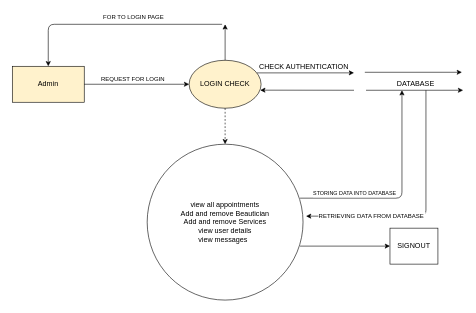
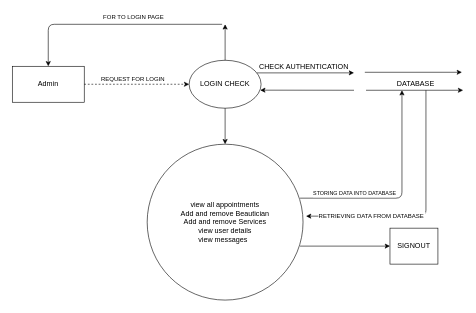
- <mxCell id="2" value="Admin" style="rounded=0;whiteSpace=wrap;html=1;fillColor=#fff2cc;" parent="1" vertex="1"><mxGeometry x="20" y="110" width="120" height="60" as="geometry" /></mxCell>
+ <mxCell id="2" value="Admin" style="rounded=0;whiteSpace=wrap;html=1;" parent="1" vertex="1"><mxGeometry x="20" y="110" width="120" height="60" as="geometry" /></mxCell>
- <mxCell id="6" value="" style="endArrow=classic;html=1;entryX=0;entryY=0.5;entryDx=0;entryDy=0;exitX=1;exitY=0.5;exitDx=0;exitDy=0;" parent="1" source="2" target="4" edge="1"><mxGeometry width="50" height="50" relative="1" as="geometry"><mxPoint x="195" y="160" as="sourcePoint" /><mxPoint x="245" y="110" as="targetPoint" /></mxGeometry></mxCell>
+ <mxCell id="6" value="" style="endArrow=classic;html=1;entryX=0;entryY=0.5;entryDx=0;entryDy=0;exitX=1;exitY=0.5;exitDx=0;exitDy=0;dashed=1;" parent="1" source="2" target="4" edge="1"><mxGeometry width="50" height="50" relative="1" as="geometry"><mxPoint x="195" y="160" as="sourcePoint" /><mxPoint x="245" y="110" as="targetPoint" /></mxGeometry></mxCell>
- <mxCell id="4" value="LOGIN CHECK" style="ellipse;whiteSpace=wrap;html=1;fillColor=#fff2cc;" parent="1" vertex="1"><mxGeometry x="315" y="100" width="120" height="80" as="geometry" /></mxCell>
+ <mxCell id="4" value="LOGIN CHECK" style="ellipse;whiteSpace=wrap;html=1;" parent="1" vertex="1"><mxGeometry x="315" y="100" width="120" height="80" as="geometry" /></mxCell>
- <mxCell id="10" value="" style="endArrow=classic;html=1;entryX=0.5;entryY=0;entryDx=0;entryDy=0;exitX=0.5;exitY=1;exitDx=0;exitDy=0;dashed=1;" parent="1" source="4" target="3" edge="1"><mxGeometry width="50" height="50" relative="1" as="geometry"><mxPoint x="340" y="240" as="sourcePoint" /><mxPoint x="390" y="190" as="targetPoint" /></mxGeometry></mxCell>
+ <mxCell id="10" value="" style="endArrow=classic;html=1;entryX=0.5;entryY=0;entryDx=0;entryDy=0;exitX=0.5;exitY=1;exitDx=0;exitDy=0;" parent="1" source="4" target="3" edge="1"><mxGeometry width="50" height="50" relative="1" as="geometry"><mxPoint x="340" y="240" as="sourcePoint" /><mxPoint x="390" y="190" as="targetPoint" /></mxGeometry></mxCell>
